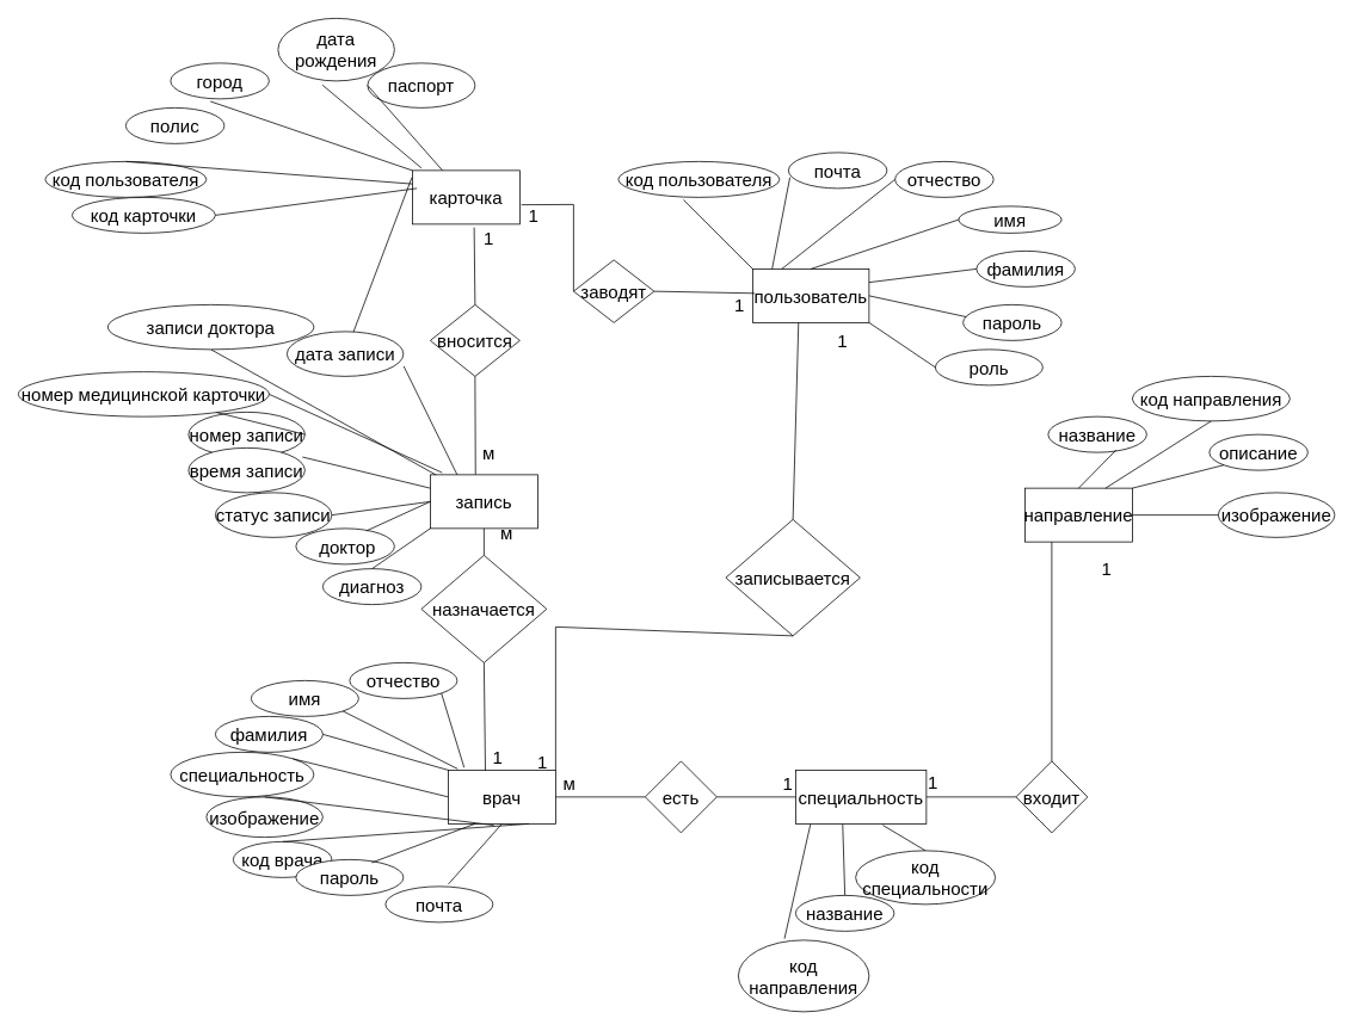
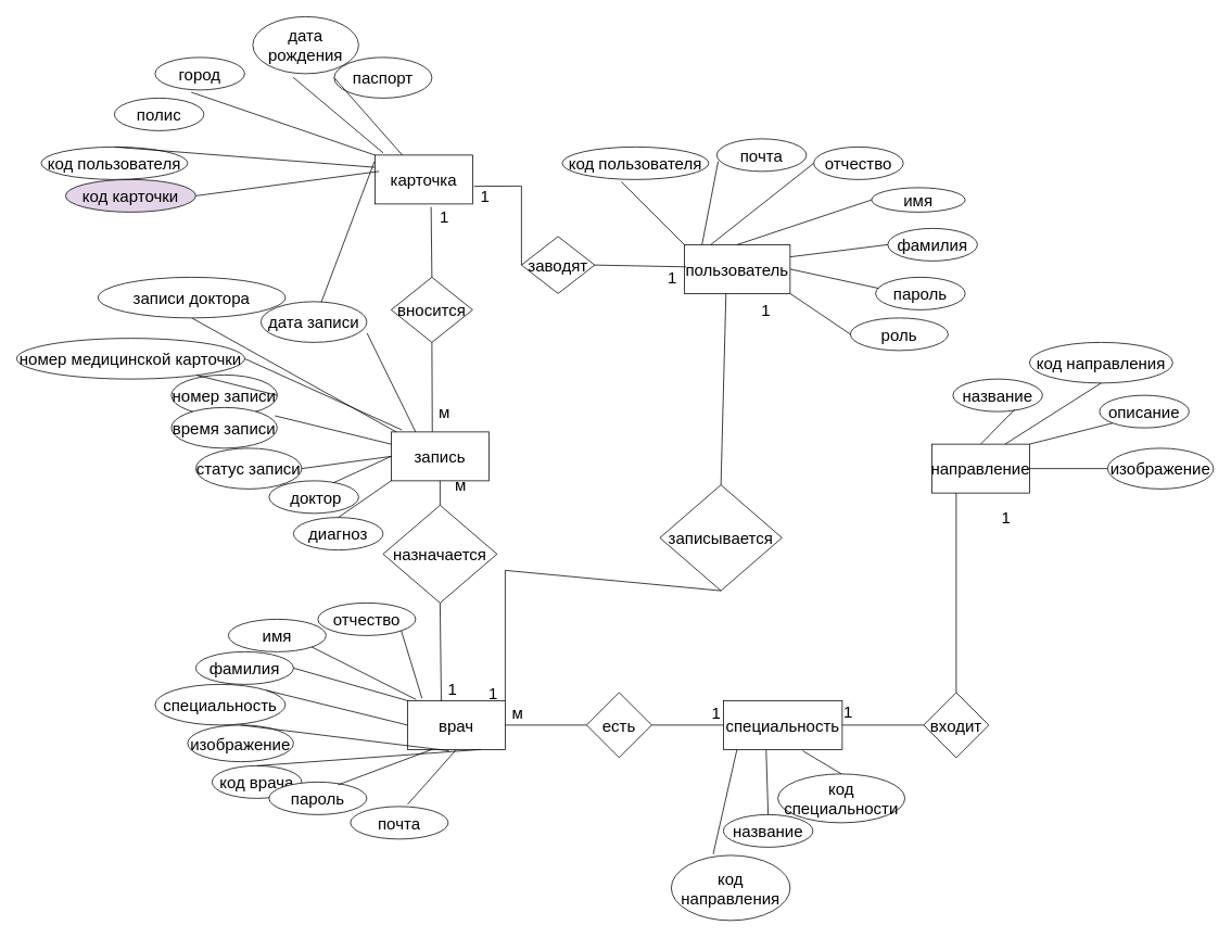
- <mxCell id="45" value="код карточки" style="ellipse;whiteSpace=wrap;html=1;fontSize=20;" parent="1" vertex="1"><mxGeometry x="80" y="220" width="160" height="40" as="geometry" /></mxCell>
+ <mxCell id="45" value="код карточки" style="ellipse;whiteSpace=wrap;html=1;fontSize=20;fillColor=#e1d5e7;" parent="1" vertex="1"><mxGeometry x="80" y="220" width="160" height="40" as="geometry" /></mxCell>
- <mxCell id="10" value="записывается" style="rhombus;whiteSpace=wrap;html=1;fontSize=20;" parent="1" vertex="1"><mxGeometry x="810" y="580" width="150" height="130" as="geometry" /></mxCell>
+ <mxCell id="10" value="записывается" style="rhombus;whiteSpace=wrap;html=1;fontSize=20;" parent="1" vertex="1"><mxGeometry x="810" y="595" width="150" height="130" as="geometry" /></mxCell>
